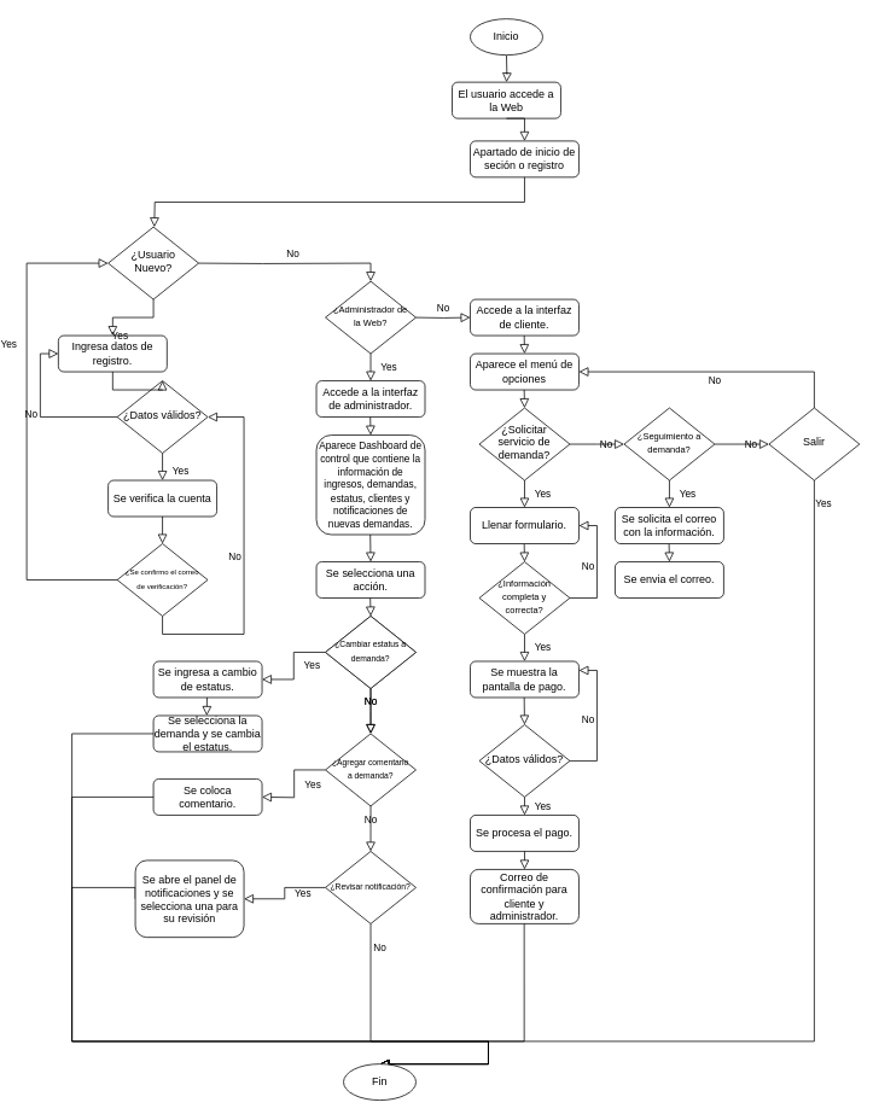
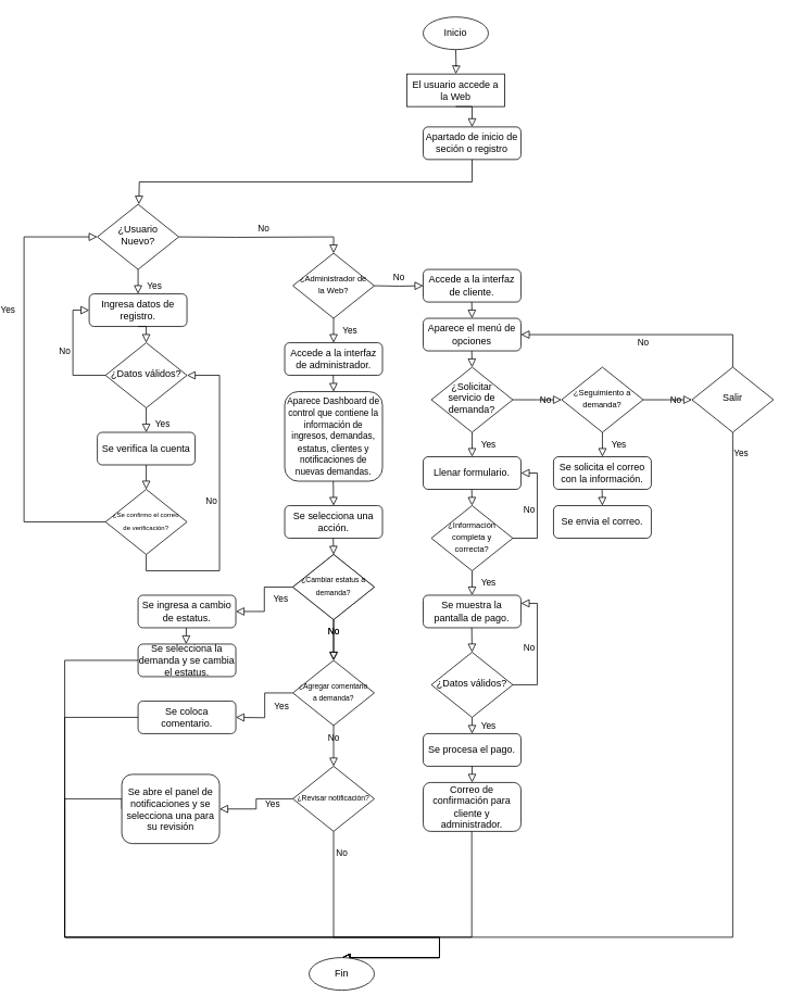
- <mxCell id="2" value="El usuario accede a la Web" style="rounded=1;whiteSpace=wrap;html=1;fontSize=12;glass=0;strokeWidth=1;shadow=0;" parent="1" vertex="1"><mxGeometry x="490" y="90" width="120" height="40" as="geometry" /></mxCell>
+ <mxCell id="2" value="El usuario accede a la Web" style="whiteSpace=wrap;html=1;fontSize=12;glass=0;strokeWidth=1;shadow=0;rounded=0;" parent="1" vertex="1"><mxGeometry x="490" y="90" width="120" height="40" as="geometry" /></mxCell>
- <mxCell id="10" value="Ingresa datos de registro." style="rounded=1;whiteSpace=wrap;html=1;fontSize=12;glass=0;strokeWidth=1;shadow=0;" parent="1" vertex="1"><mxGeometry x="55" y="370" width="120" height="40" as="geometry" /></mxCell>
+ <mxCell id="10" value="Ingresa datos de registro." style="rounded=1;whiteSpace=wrap;html=1;fontSize=12;glass=0;strokeWidth=1;shadow=0;" parent="1" vertex="1"><mxGeometry x="100" y="360" width="120" height="40" as="geometry" /></mxCell>
